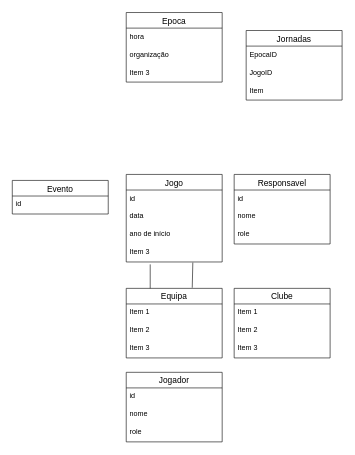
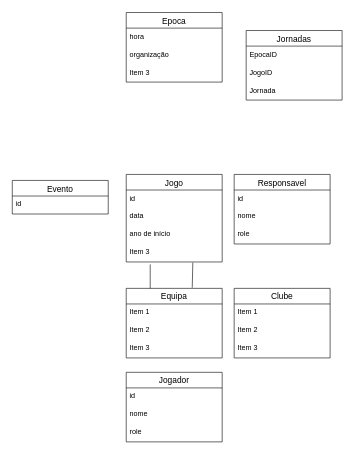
- <mxCell id="9" value="Item" style="text;strokeColor=none;fillColor=none;spacingLeft=4;spacingRight=4;overflow=hidden;rotatable=0;points=[[0,0.5],[1,0.5]];portConstraint=eastwest;fontSize=12;" vertex="1" parent="6"><mxGeometry y="86" width="160" height="30" as="geometry" /></mxCell>
+ <mxCell id="9" value="Jornada" style="text;strokeColor=none;fillColor=none;spacingLeft=4;spacingRight=4;overflow=hidden;rotatable=0;points=[[0,0.5],[1,0.5]];portConstraint=eastwest;fontSize=12;" vertex="1" parent="6"><mxGeometry y="86" width="160" height="30" as="geometry" /></mxCell>
